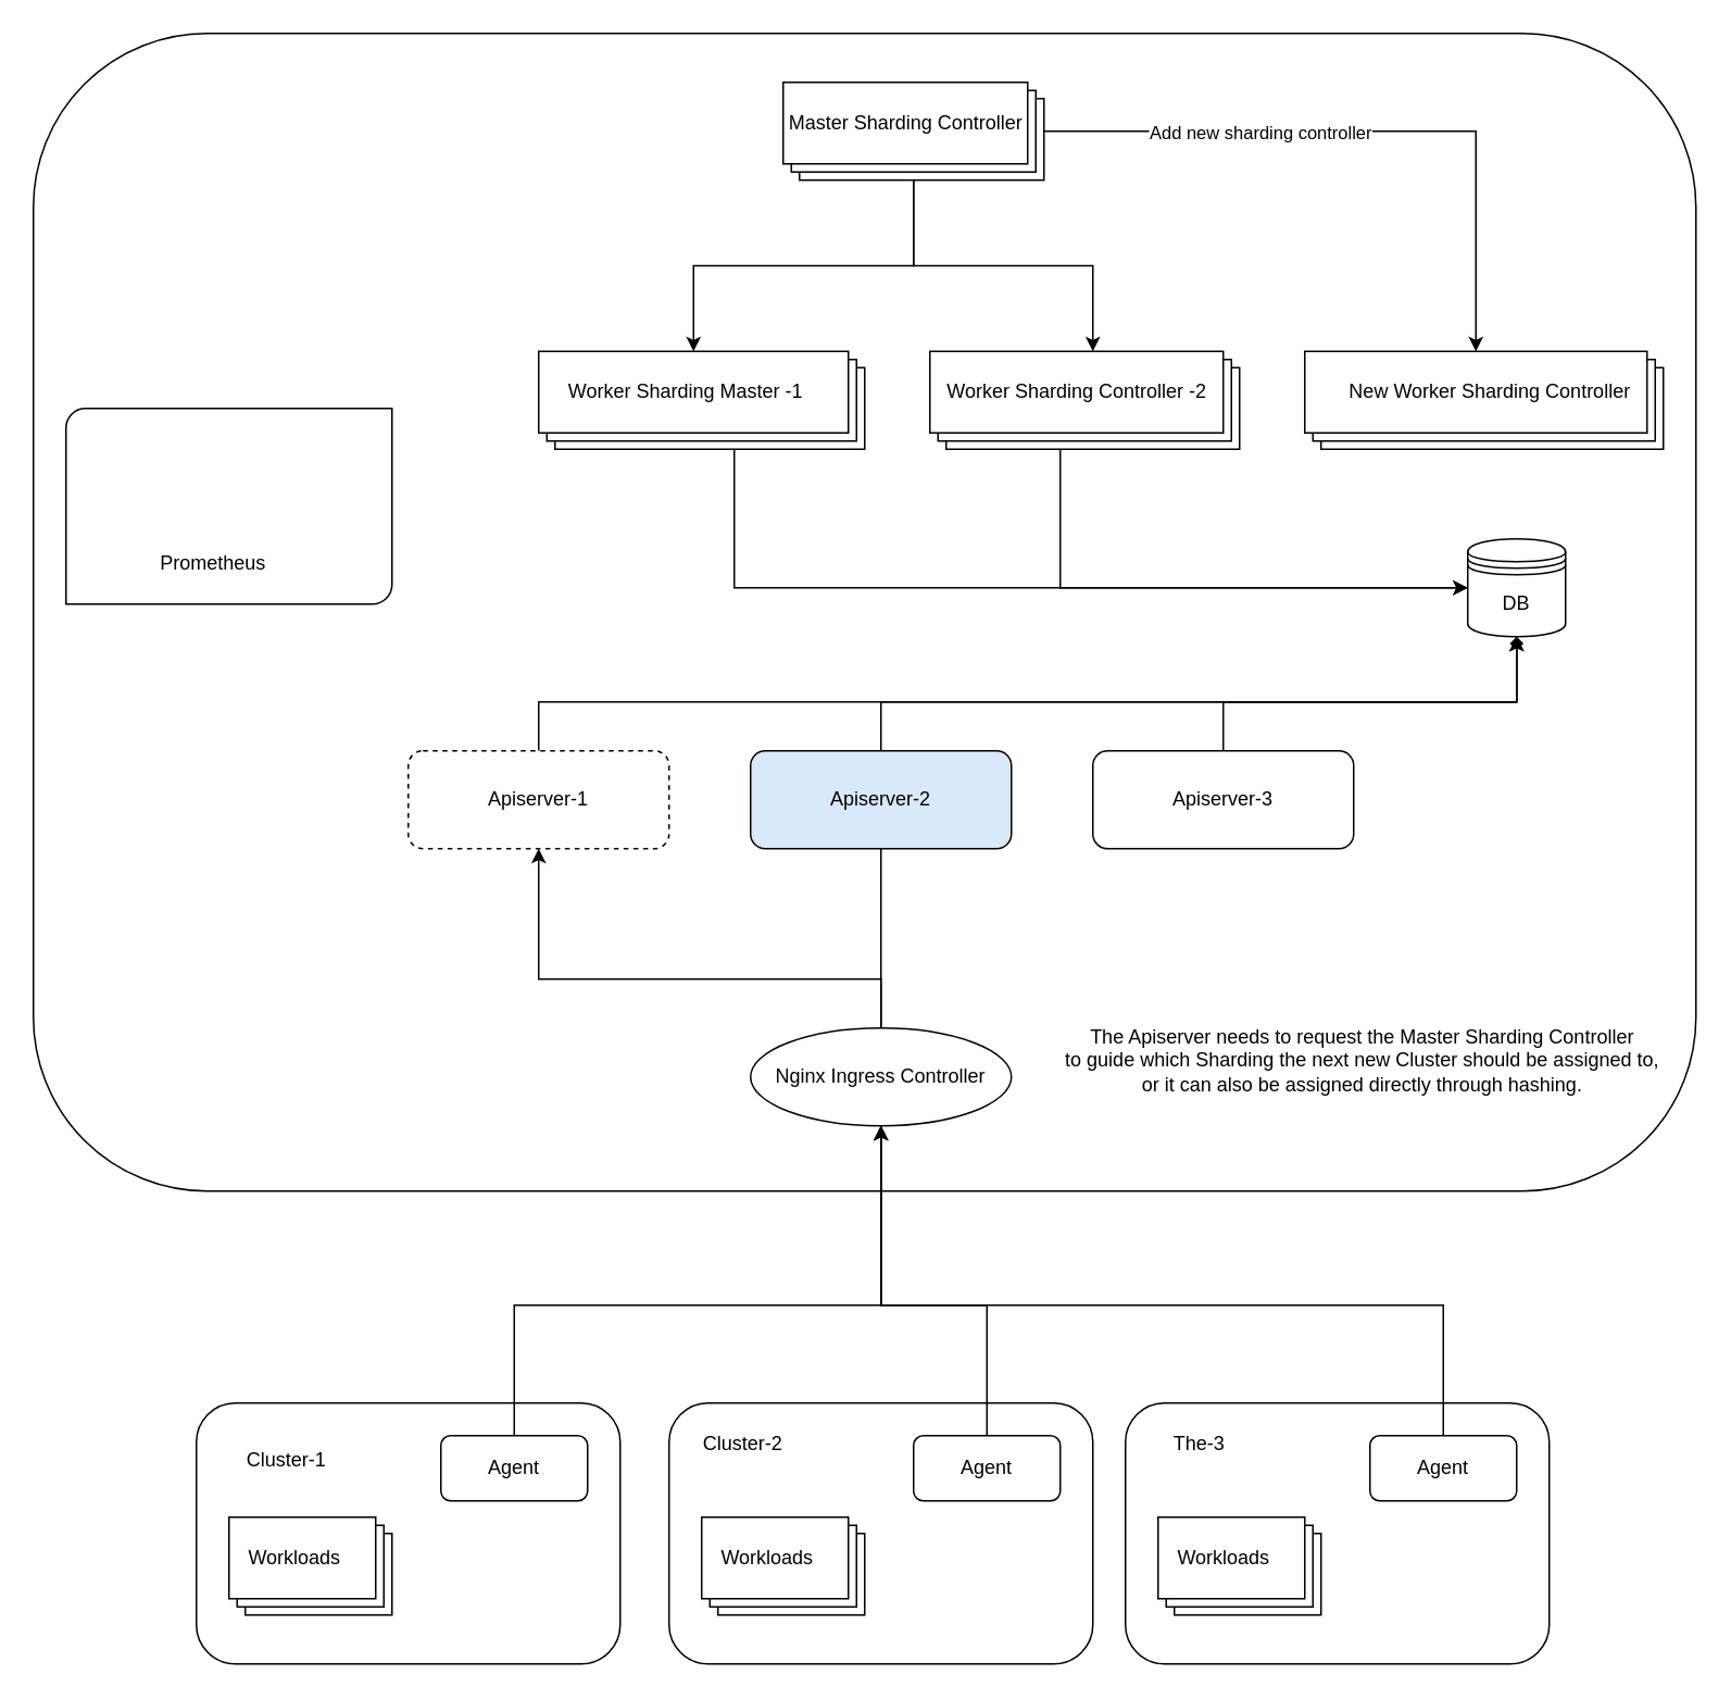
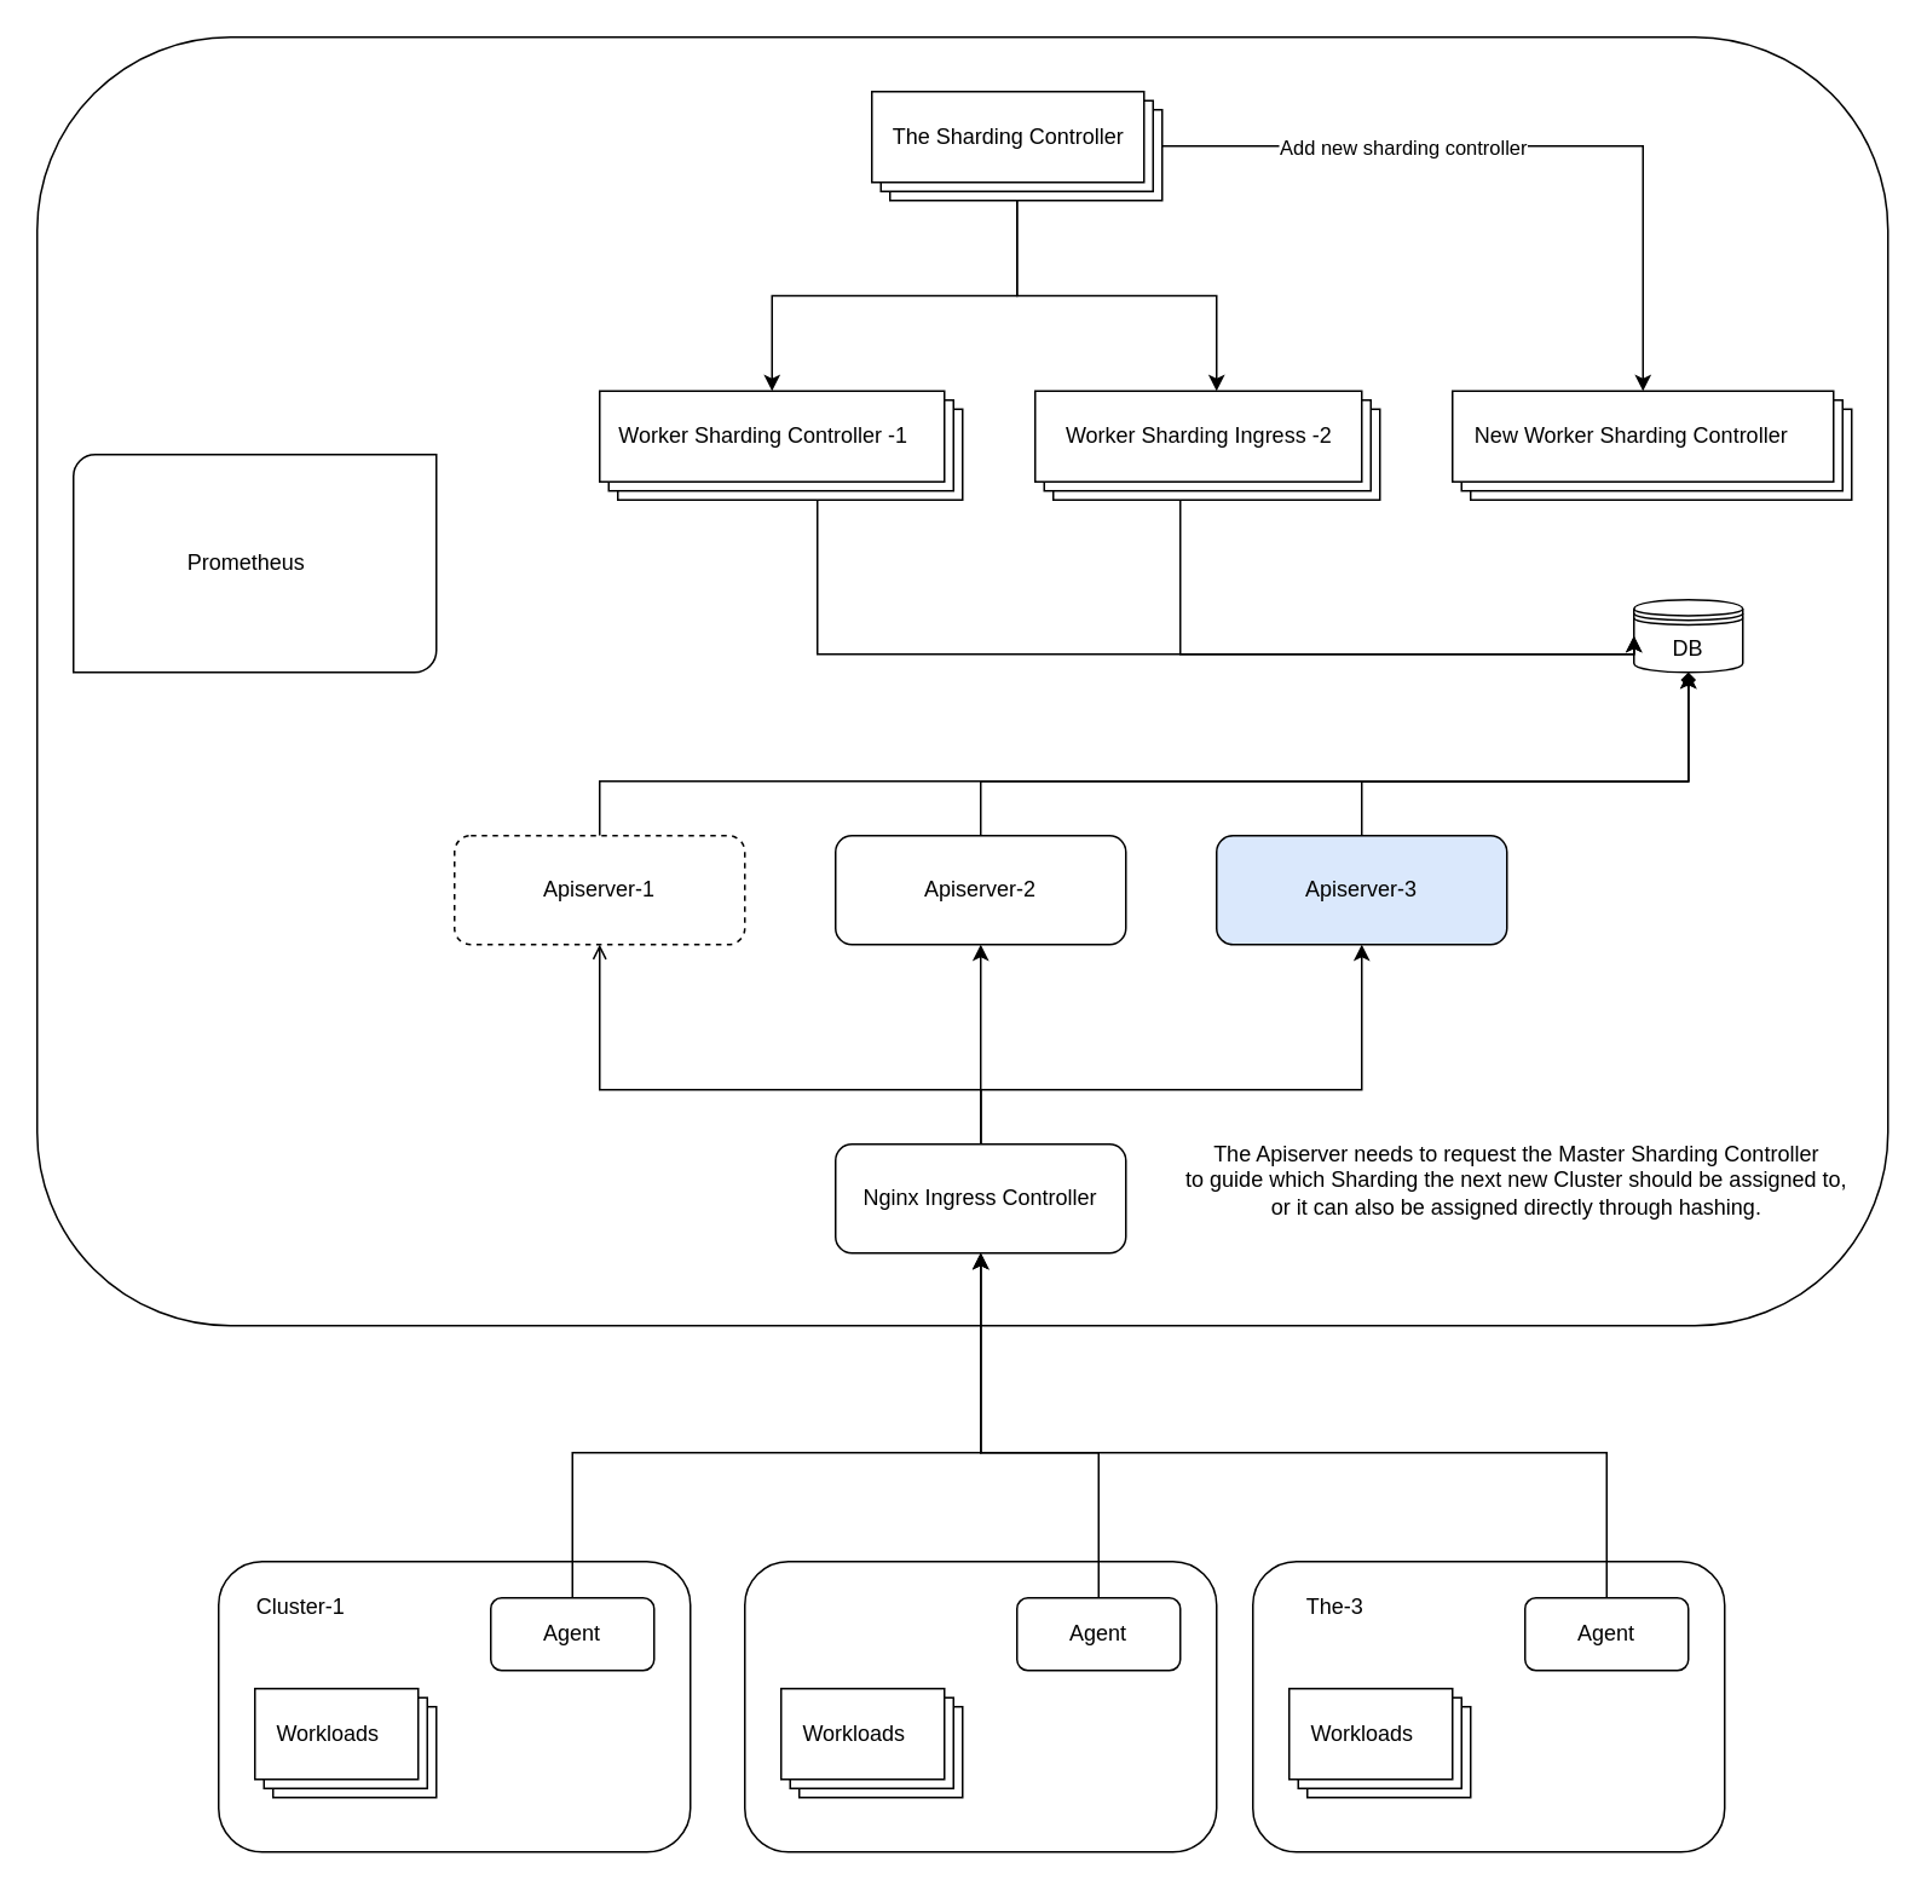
- <mxCell id="36" value="Master Sharding Controller" style="text;html=1;align=center;verticalAlign=middle;resizable=0;points=[];autosize=1;strokeColor=none;fillColor=none;" vertex="1" parent="1"><mxGeometry x="470" y="60" width="170" height="30" as="geometry" /></mxCell>
+ <mxCell id="36" value="The Sharding Controller" style="text;html=1;align=center;verticalAlign=middle;resizable=0;points=[];autosize=1;strokeColor=none;fillColor=none;" vertex="1" parent="1"><mxGeometry x="470" y="60" width="170" height="30" as="geometry" /></mxCell>
- <mxCell id="32" value="Worker Sharding Master -1" style="text;html=1;align=center;verticalAlign=middle;resizable=0;points=[];autosize=1;strokeColor=none;fillColor=none;" vertex="1" parent="1"><mxGeometry x="330" y="225" width="180" height="30" as="geometry" /></mxCell>
+ <mxCell id="32" value="Worker Sharding Controller -1" style="text;html=1;align=center;verticalAlign=middle;resizable=0;points=[];autosize=1;strokeColor=none;fillColor=none;" vertex="1" parent="1"><mxGeometry x="330" y="225" width="180" height="30" as="geometry" /></mxCell>
- <mxCell id="37" value="Worker Sharding Controller -2" style="text;html=1;align=center;verticalAlign=middle;resizable=0;points=[];autosize=1;strokeColor=none;fillColor=none;" vertex="1" parent="1"><mxGeometry x="570" y="225" width="180" height="30" as="geometry" /></mxCell>
+ <mxCell id="37" value="Worker Sharding Ingress -2" style="text;html=1;align=center;verticalAlign=middle;resizable=0;points=[];autosize=1;strokeColor=none;fillColor=none;" vertex="1" parent="1"><mxGeometry x="570" y="225" width="180" height="30" as="geometry" /></mxCell>
- <mxCell id="41" value="New Worker Sharding Controller&amp;nbsp;" style="text;html=1;align=center;verticalAlign=middle;resizable=0;points=[];autosize=1;strokeColor=none;fillColor=none;" vertex="1" parent="1"><mxGeometry x="815" y="225" width="200" height="30" as="geometry" /></mxCell>
+ <mxCell id="41" value="New Worker Sharding Controller&amp;nbsp;" style="text;html=1;align=center;verticalAlign=middle;resizable=0;points=[];autosize=1;strokeColor=none;fillColor=none;" vertex="1" parent="1"><mxGeometry x="800" y="225" width="200" height="30" as="geometry" /></mxCell>
- <mxCell id="45" value="Prometheus" style="text;html=1;align=center;verticalAlign=middle;resizable=0;points=[];autosize=1;strokeColor=none;fillColor=none;" vertex="1" parent="1"><mxGeometry x="85" y="330" width="90" height="30" as="geometry" /></mxCell>
+ <mxCell id="45" value="Prometheus" style="text;html=1;align=center;verticalAlign=middle;resizable=0;points=[];autosize=1;strokeColor=none;fillColor=none;" vertex="1" parent="1"><mxGeometry x="90" y="295" width="90" height="30" as="geometry" /></mxCell>
- <mxCell id="29" value="DB" style="shape=datastore;whiteSpace=wrap;html=1;" vertex="1" parent="1"><mxGeometry x="900" y="330" width="60" height="60" as="geometry" /></mxCell>
+ <mxCell id="29" value="DB" style="shape=datastore;whiteSpace=wrap;html=1;" vertex="1" parent="1"><mxGeometry x="900" y="330" width="60" height="40" as="geometry" /></mxCell>
- <mxCell id="26" value="Apiserver-2" style="rounded=1;whiteSpace=wrap;html=1;fillColor=#dae8fc;" vertex="1" parent="1"><mxGeometry x="460" y="460" width="160" height="60" as="geometry" /></mxCell>
+ <mxCell id="26" value="Apiserver-2" style="rounded=1;whiteSpace=wrap;html=1;" vertex="1" parent="1"><mxGeometry x="460" y="460" width="160" height="60" as="geometry" /></mxCell>
- <mxCell id="28" value="Apiserver-3" style="rounded=1;whiteSpace=wrap;html=1;" vertex="1" parent="1"><mxGeometry x="670" y="460" width="160" height="60" as="geometry" /></mxCell>
+ <mxCell id="28" value="Apiserver-3" style="rounded=1;whiteSpace=wrap;html=1;fillColor=#dae8fc;" vertex="1" parent="1"><mxGeometry x="670" y="460" width="160" height="60" as="geometry" /></mxCell>
- <mxCell id="19" style="edgeStyle=orthogonalEdgeStyle;rounded=0;orthogonalLoop=1;jettySize=auto;html=1;entryX=0.5;entryY=1;entryDx=0;entryDy=0;endArrow=none;" edge="1" parent="1" source="22" target="26"><mxGeometry relative="1" as="geometry" /></mxCell>
+ <mxCell id="19" style="edgeStyle=orthogonalEdgeStyle;rounded=0;orthogonalLoop=1;jettySize=auto;html=1;entryX=0.5;entryY=1;entryDx=0;entryDy=0;" edge="1" parent="1" source="22" target="26"><mxGeometry relative="1" as="geometry" /></mxCell>
- <mxCell id="20" style="edgeStyle=orthogonalEdgeStyle;rounded=0;orthogonalLoop=1;jettySize=auto;html=1;entryX=0.5;entryY=1;entryDx=0;entryDy=0;" edge="1" parent="1" source="22" target="24"><mxGeometry relative="1" as="geometry"><Array as="points"><mxPoint x="540" y="600" /><mxPoint x="330" y="600" /></Array></mxGeometry></mxCell>
+ <mxCell id="20" style="edgeStyle=orthogonalEdgeStyle;rounded=0;orthogonalLoop=1;jettySize=auto;html=1;entryX=0.5;entryY=1;entryDx=0;entryDy=0;endArrow=open;" edge="1" parent="1" source="22" target="24"><mxGeometry relative="1" as="geometry"><Array as="points"><mxPoint x="540" y="600" /><mxPoint x="330" y="600" /></Array></mxGeometry></mxCell>
+ <mxCell id="21" style="edgeStyle=orthogonalEdgeStyle;rounded=0;orthogonalLoop=1;jettySize=auto;html=1;entryX=0.5;entryY=1;entryDx=0;entryDy=0;" edge="1" parent="1" source="22" target="28"><mxGeometry relative="1" as="geometry"><Array as="points"><mxPoint x="540" y="600" /><mxPoint x="750" y="600" /></Array></mxGeometry></mxCell>
- <mxCell id="22" value="Nginx Ingress Controller" style="ellipse;whiteSpace=wrap;html=1;" vertex="1" parent="1"><mxGeometry x="460" y="630" width="160" height="60" as="geometry" /></mxCell>
+ <mxCell id="22" value="Nginx Ingress Controller" style="rounded=1;whiteSpace=wrap;html=1;" vertex="1" parent="1"><mxGeometry x="460" y="630" width="160" height="60" as="geometry" /></mxCell>
- <mxCell id="10" value="Cluster-2" style="text;html=1;align=center;verticalAlign=middle;resizable=0;points=[];autosize=1;strokeColor=none;fillColor=none;" vertex="1" parent="1"><mxGeometry x="420" y="870" width="70" height="30" as="geometry" /></mxCell>
- <mxCell id="4" value="Cluster-1" style="text;html=1;align=center;verticalAlign=middle;resizable=0;points=[];autosize=1;strokeColor=none;fillColor=none;" vertex="1" parent="1"><mxGeometry x="140" y="880" width="70" height="30" as="geometry" /></mxCell>
+ <mxCell id="4" value="Cluster-1" style="text;html=1;align=center;verticalAlign=middle;resizable=0;points=[];autosize=1;strokeColor=none;fillColor=none;" vertex="1" parent="1"><mxGeometry x="130" y="870" width="70" height="30" as="geometry" /></mxCell>
